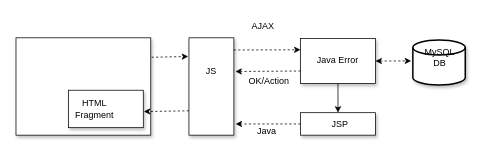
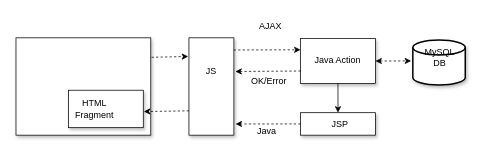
- <mxCell id="19" value="AJAX" style="text;html=1;strokeColor=none;fillColor=none;align=center;verticalAlign=middle;whiteSpace=wrap;rounded=0;shadow=1;" parent="1" vertex="1"><mxGeometry x="320" y="20" width="60" height="30" as="geometry" /></mxCell>
+ <mxCell id="19" value="AJAX" style="text;html=1;strokeColor=none;fillColor=none;align=center;verticalAlign=middle;whiteSpace=wrap;rounded=0;shadow=1;" parent="1" vertex="1"><mxGeometry x="330" y="20" width="60" height="30" as="geometry" /></mxCell>
- <mxCell id="9" value="Java Error" style="text;html=1;strokeColor=none;fillColor=none;align=center;verticalAlign=middle;whiteSpace=wrap;rounded=0;shadow=1;" parent="1" vertex="1"><mxGeometry x="405" y="65" width="90" height="30" as="geometry" /></mxCell>
+ <mxCell id="9" value="Java Action" style="text;html=1;strokeColor=none;fillColor=none;align=center;verticalAlign=middle;whiteSpace=wrap;rounded=0;shadow=1;" parent="1" vertex="1"><mxGeometry x="405" y="65" width="90" height="30" as="geometry" /></mxCell>
- <mxCell id="20" value="OK/Action" style="text;html=1;strokeColor=none;fillColor=none;align=center;verticalAlign=middle;whiteSpace=wrap;rounded=0;shadow=1;" parent="1" vertex="1"><mxGeometry x="308" y="88" width="100" height="40" as="geometry" /></mxCell>
+ <mxCell id="20" value="OK/Error" style="text;html=1;strokeColor=none;fillColor=none;align=center;verticalAlign=middle;whiteSpace=wrap;rounded=0;shadow=1;" parent="1" vertex="1"><mxGeometry x="308" y="88" width="100" height="40" as="geometry" /></mxCell>
